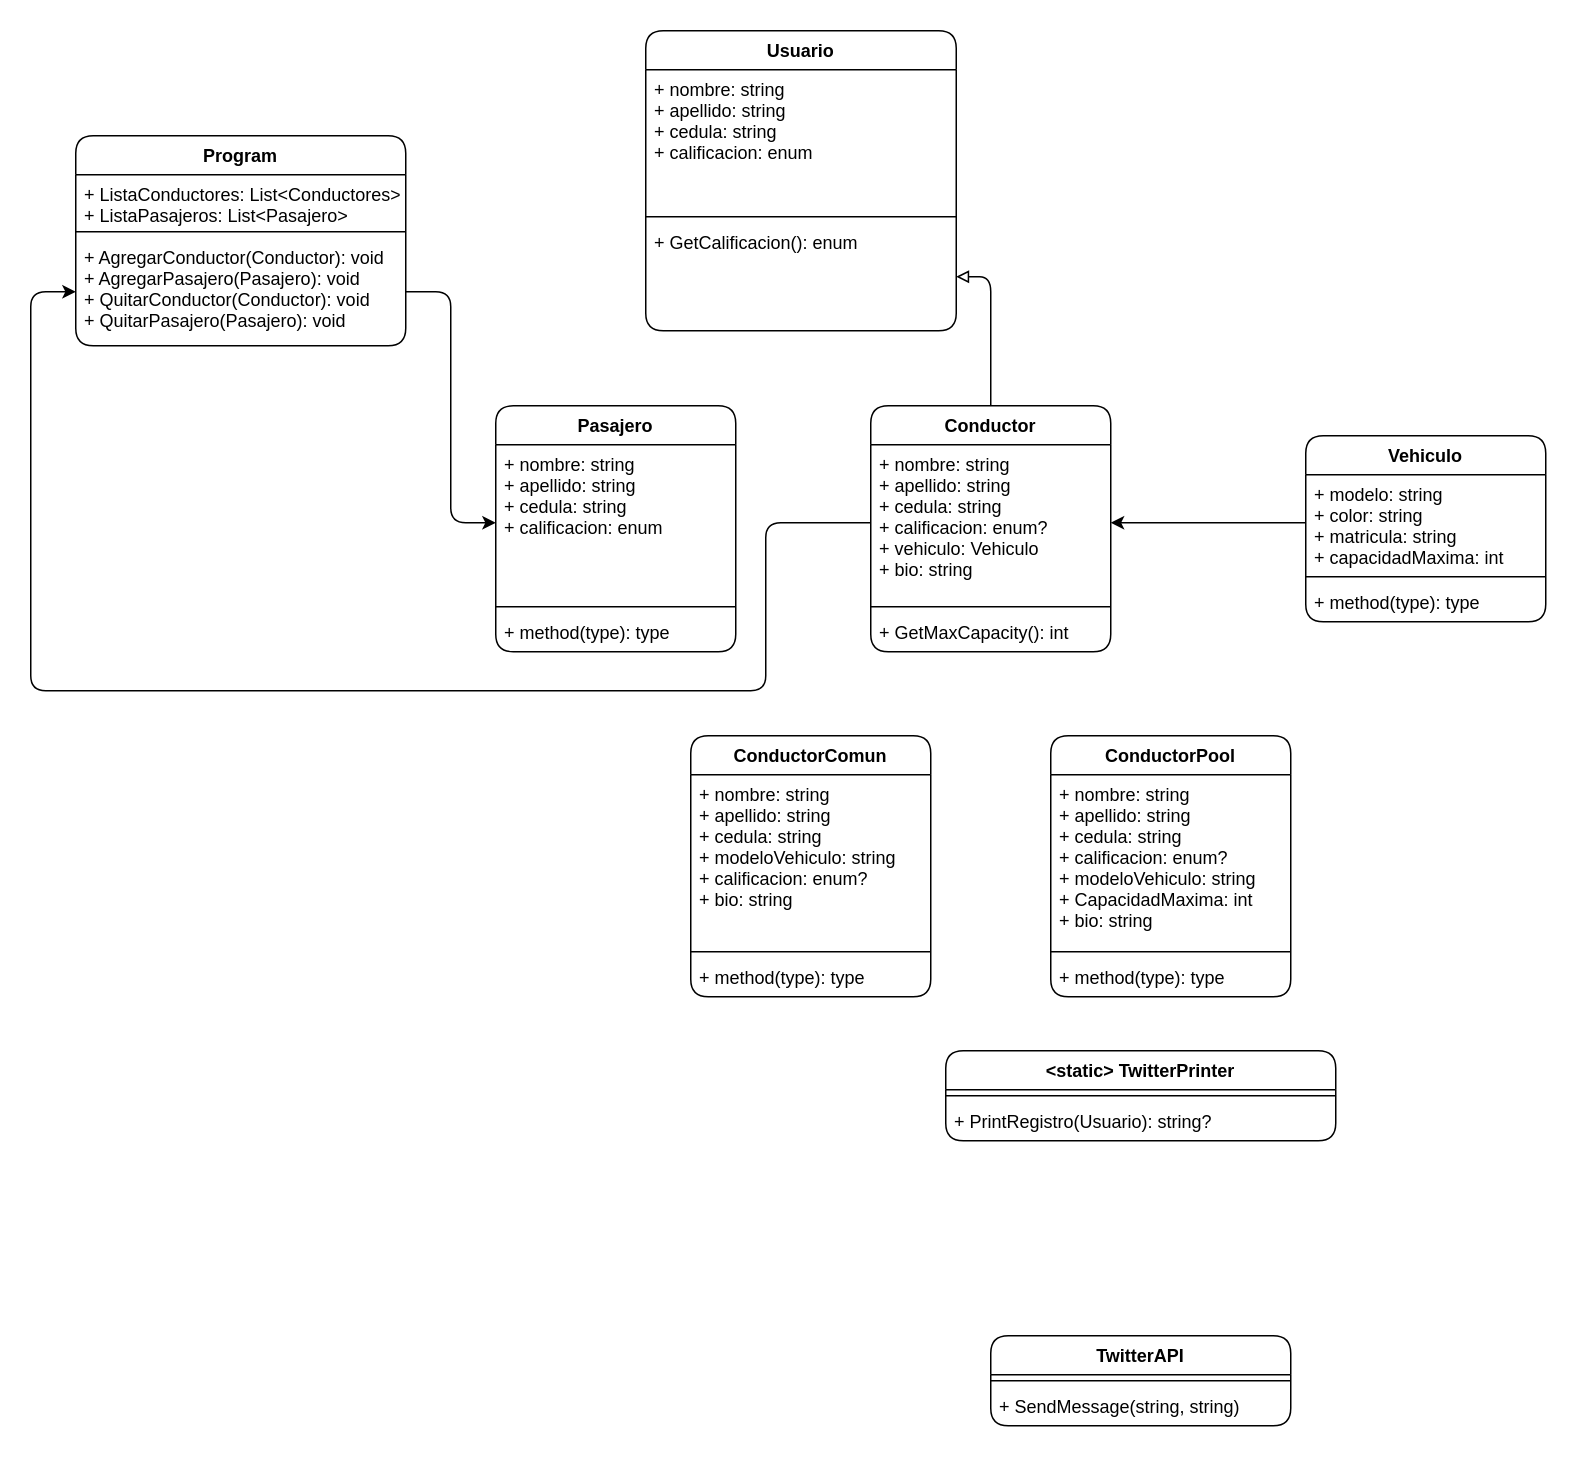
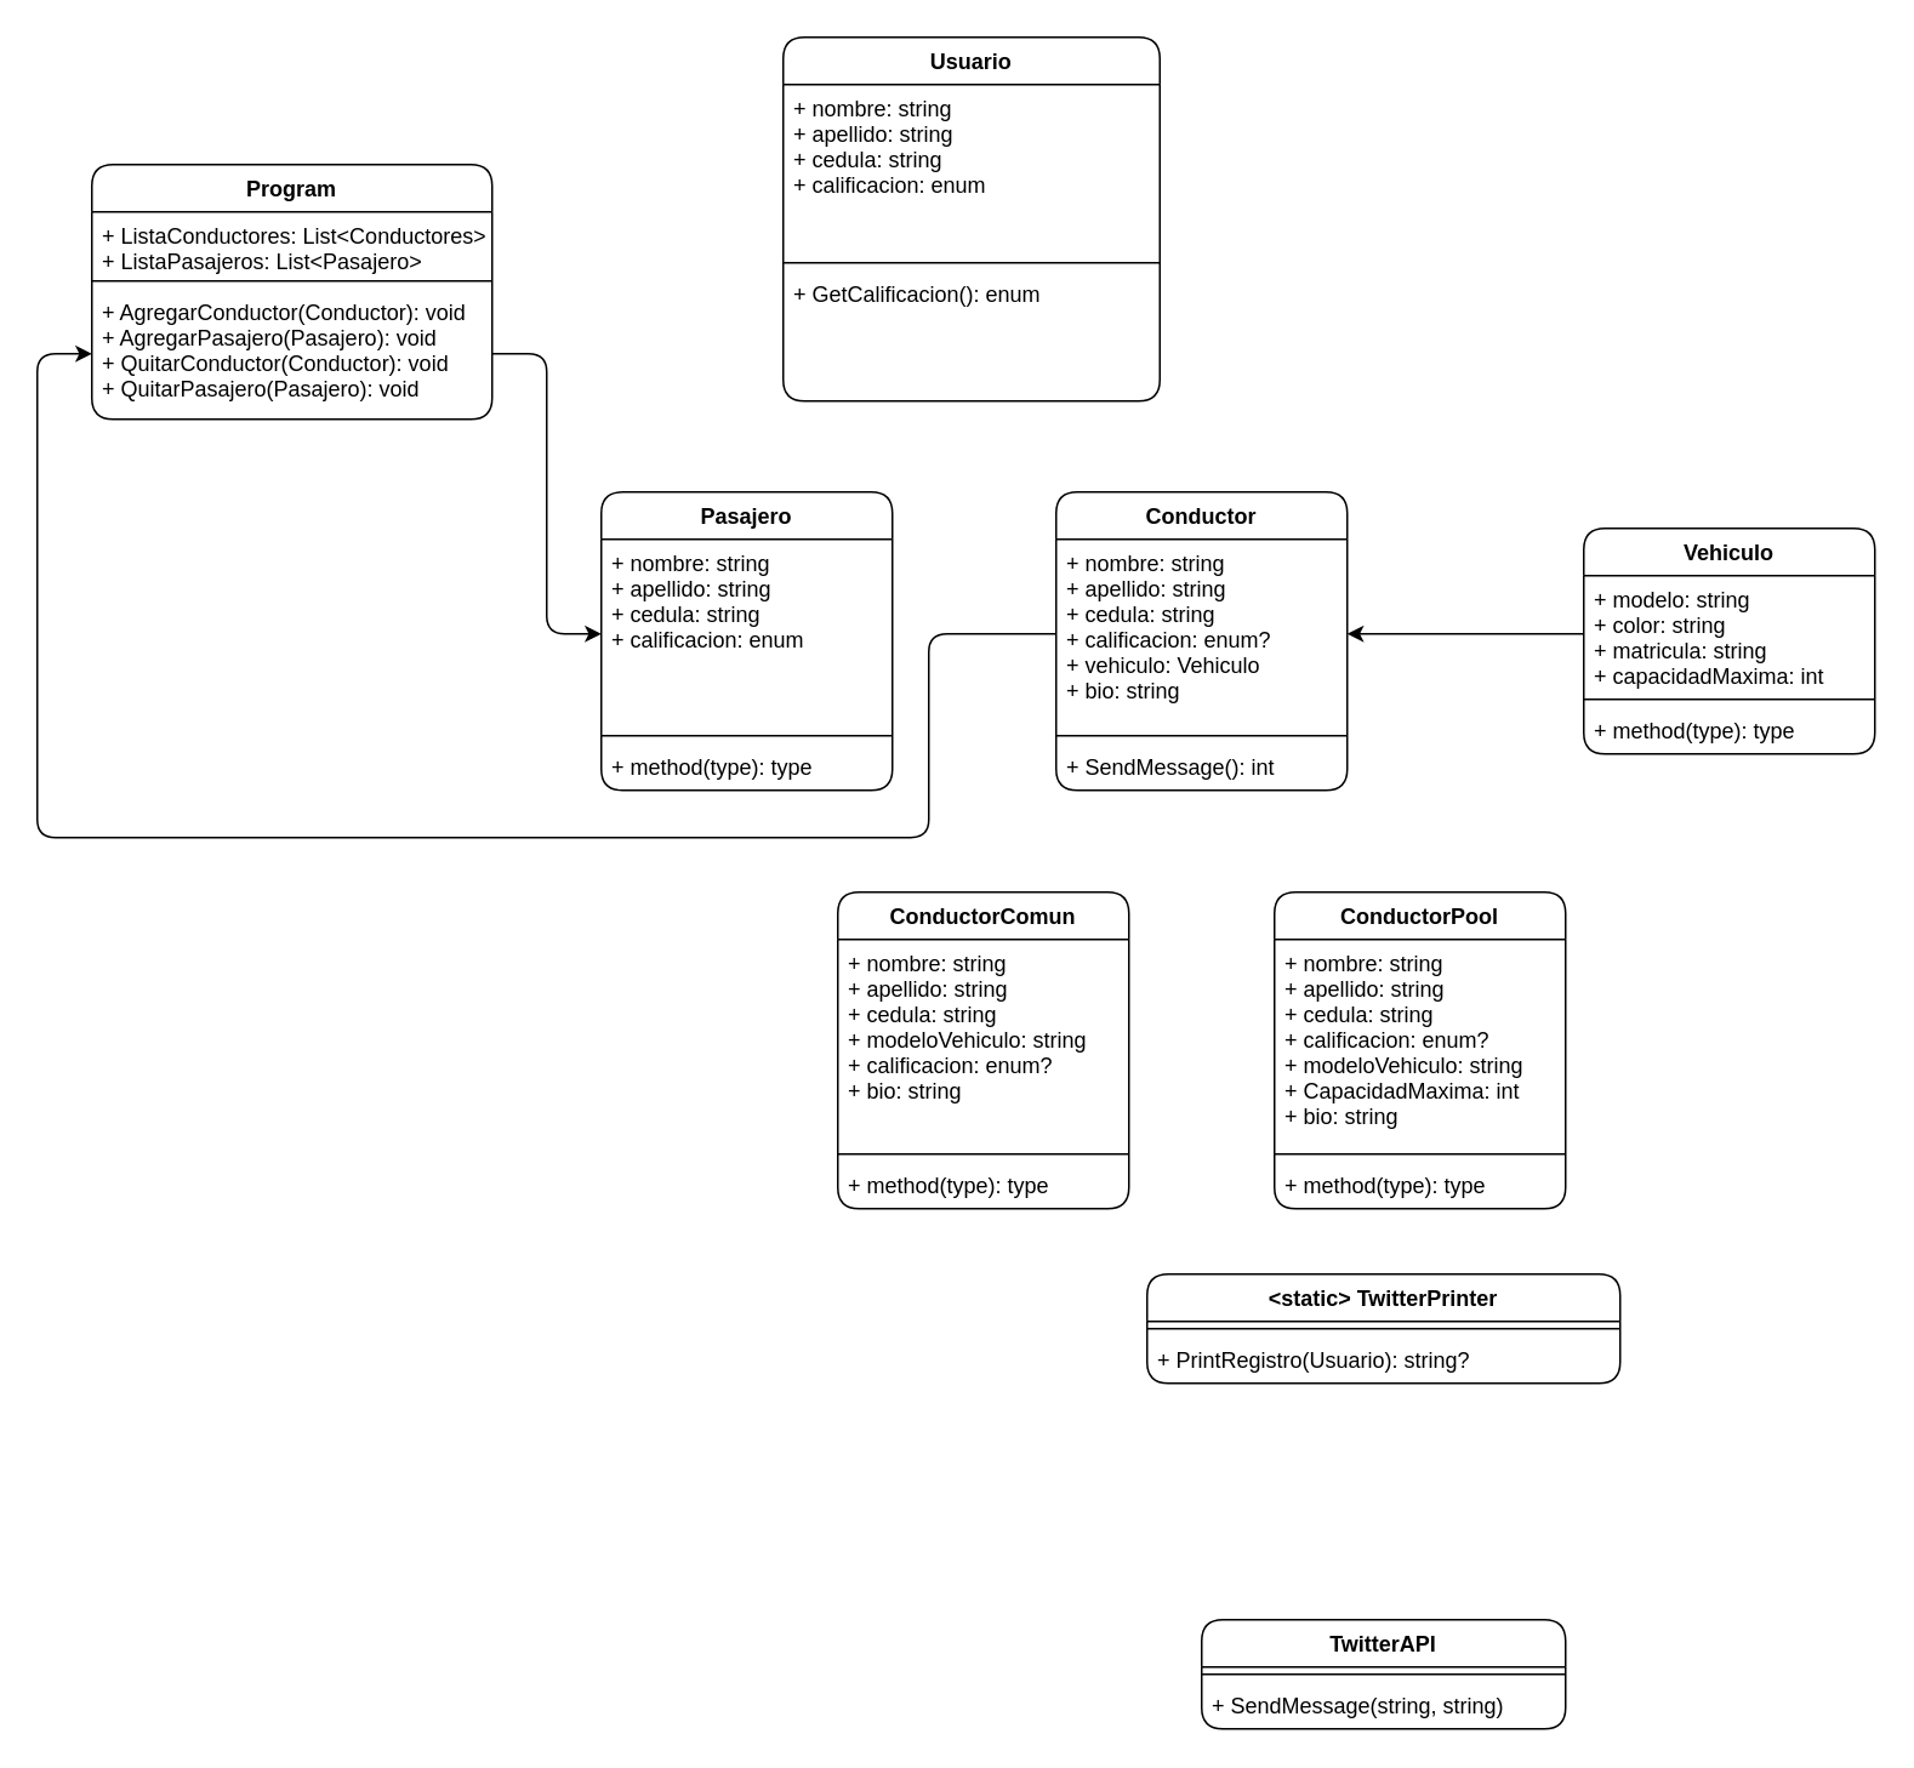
- <mxCell id="10" style="edgeStyle=orthogonalEdgeStyle;rounded=1;orthogonalLoop=1;jettySize=auto;html=1;exitX=0.5;exitY=0;exitDx=0;exitDy=0;entryX=1;entryY=0.5;entryDx=0;entryDy=0;endArrow=block;endFill=0;" edge="1" parent="1" source="11" target="9"><mxGeometry relative="1" as="geometry" /></mxCell>
- <mxCell id="14" value="+ GetMaxCapacity(): int" style="text;strokeColor=none;fillColor=none;align=left;verticalAlign=top;spacingLeft=4;spacingRight=4;overflow=hidden;rotatable=0;points=[[0,0.5],[1,0.5]];portConstraint=eastwest;rounded=1;" vertex="1" parent="11"><mxGeometry y="138" width="160" height="26" as="geometry" /></mxCell>
+ <mxCell id="14" value="+ SendMessage(): int" style="text;strokeColor=none;fillColor=none;align=left;verticalAlign=top;spacingLeft=4;spacingRight=4;overflow=hidden;rotatable=0;points=[[0,0.5],[1,0.5]];portConstraint=eastwest;rounded=1;" vertex="1" parent="11"><mxGeometry y="138" width="160" height="26" as="geometry" /></mxCell>
